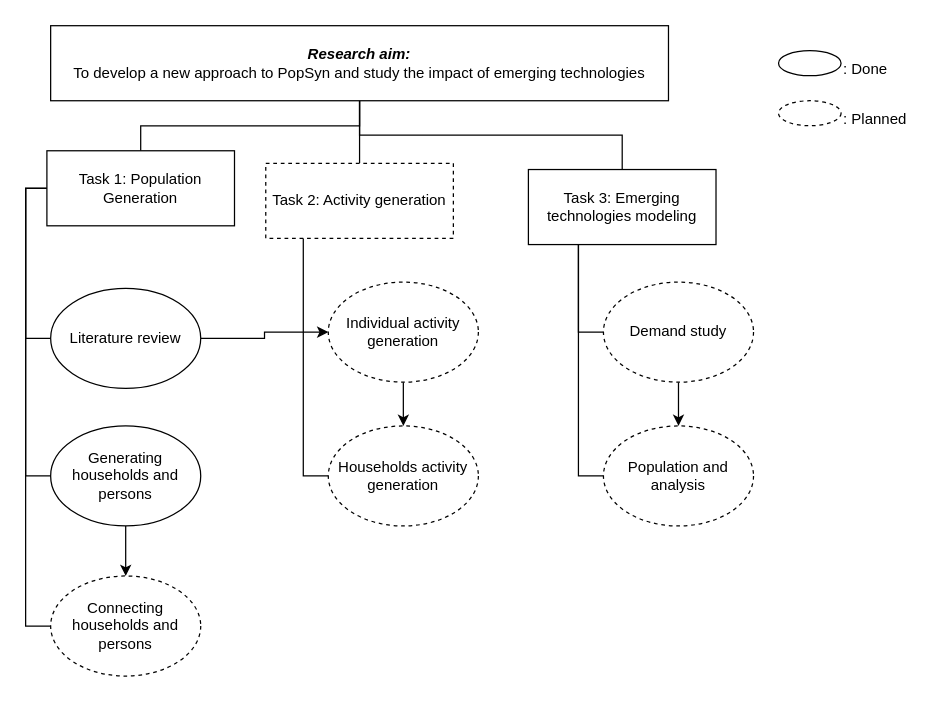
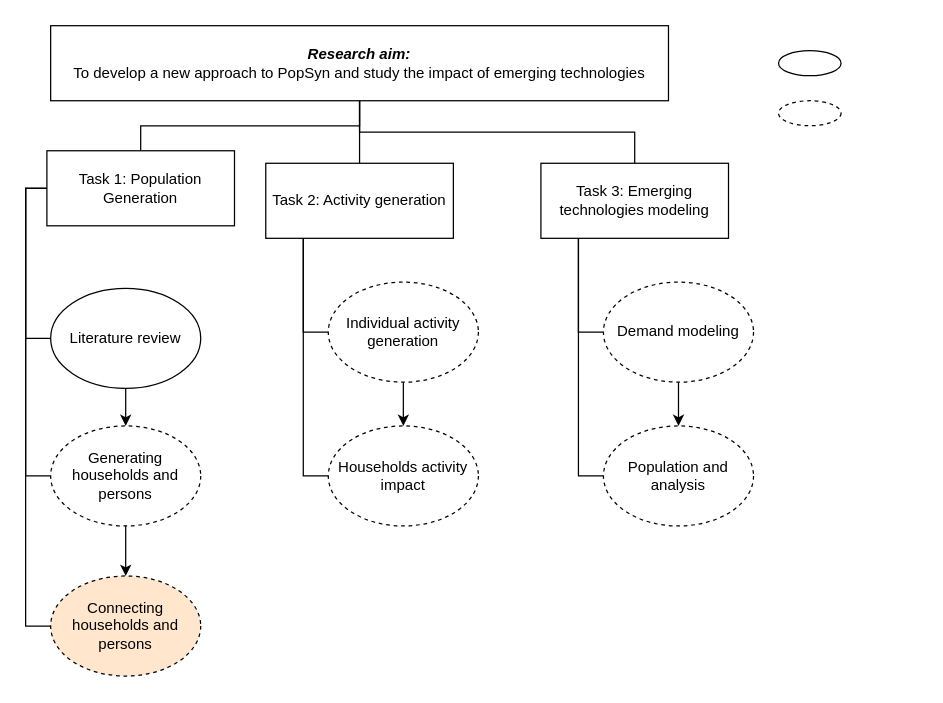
- <mxCell id="30" value=": Done" style="text;html=1;strokeColor=none;fillColor=none;align=left;verticalAlign=middle;whiteSpace=wrap;rounded=0;" vertex="1" parent="1"><mxGeometry x="672" y="40" width="60" height="30" as="geometry" /></mxCell>
- <mxCell id="29" value=": Planned" style="text;html=1;strokeColor=none;fillColor=none;align=left;verticalAlign=middle;whiteSpace=wrap;rounded=0;" vertex="1" parent="1"><mxGeometry x="672" y="80" width="60" height="30" as="geometry" /></mxCell>
- <mxCell id="12" value="Task 2: Activity generation" style="rounded=0;whiteSpace=wrap;html=1;dashed=1;" vertex="1" parent="1"><mxGeometry x="212" y="130" width="150" height="60" as="geometry" /></mxCell>
+ <mxCell id="12" value="Task 2: Activity generation" style="rounded=0;whiteSpace=wrap;html=1;" vertex="1" parent="1"><mxGeometry x="212" y="130" width="150" height="60" as="geometry" /></mxCell>
- <mxCell id="15" value="Task 3: Emerging technologies modeling" style="rounded=0;whiteSpace=wrap;html=1;" vertex="1" parent="1"><mxGeometry x="422" y="135" width="150" height="60" as="geometry" /></mxCell>
+ <mxCell id="15" value="Task 3: Emerging technologies modeling" style="rounded=0;whiteSpace=wrap;html=1;" vertex="1" parent="1"><mxGeometry x="432" y="130" width="150" height="60" as="geometry" /></mxCell>
+ <mxCell id="10" style="edgeStyle=orthogonalEdgeStyle;rounded=0;orthogonalLoop=1;jettySize=auto;html=1;entryX=0;entryY=0.5;entryDx=0;entryDy=0;endArrow=none;endFill=0;" edge="1" parent="1" source="12" target="22"><mxGeometry relative="1" as="geometry"><Array as="points"><mxPoint x="242" y="265" /></Array></mxGeometry></mxCell>
- <mxCell id="25" value="Demand study" style="ellipse;whiteSpace=wrap;html=1;dashed=1;" vertex="1" parent="1"><mxGeometry x="482" y="225" width="120" height="80" as="geometry" /></mxCell>
+ <mxCell id="25" value="Demand modeling" style="ellipse;whiteSpace=wrap;html=1;dashed=1;" vertex="1" parent="1"><mxGeometry x="482" y="225" width="120" height="80" as="geometry" /></mxCell>
- <mxCell id="16" style="edgeStyle=orthogonalEdgeStyle;rounded=0;orthogonalLoop=1;jettySize=auto;html=1;" edge="1" parent="1" source="17" target="22"><mxGeometry relative="1" as="geometry" /></mxCell>
+ <mxCell id="16" style="edgeStyle=orthogonalEdgeStyle;rounded=0;orthogonalLoop=1;jettySize=auto;html=1;entryX=0.5;entryY=0;entryDx=0;entryDy=0;" edge="1" parent="1" source="17" target="19"><mxGeometry relative="1" as="geometry" /></mxCell>
- <mxCell id="19" value="Generating households and persons" style="ellipse;whiteSpace=wrap;html=1;" vertex="1" parent="1"><mxGeometry x="40" y="340" width="120" height="80" as="geometry" /></mxCell>
+ <mxCell id="19" value="Generating households and persons" style="ellipse;whiteSpace=wrap;html=1;dashed=1;" vertex="1" parent="1"><mxGeometry x="40" y="340" width="120" height="80" as="geometry" /></mxCell>
- <mxCell id="23" value="Households activity generation" style="ellipse;whiteSpace=wrap;html=1;dashed=1;" vertex="1" parent="1"><mxGeometry x="262" y="340" width="120" height="80" as="geometry" /></mxCell>
+ <mxCell id="23" value="Households activity impact" style="ellipse;whiteSpace=wrap;html=1;dashed=1;" vertex="1" parent="1"><mxGeometry x="262" y="340" width="120" height="80" as="geometry" /></mxCell>
- <mxCell id="20" value="Connecting households and persons" style="ellipse;whiteSpace=wrap;html=1;dashed=1;" vertex="1" parent="1"><mxGeometry x="40" y="460" width="120" height="80" as="geometry" /></mxCell>
+ <mxCell id="20" value="Connecting households and persons" style="ellipse;whiteSpace=wrap;html=1;dashed=1;fillColor=#ffe6cc;" vertex="1" parent="1"><mxGeometry x="40" y="460" width="120" height="80" as="geometry" /></mxCell>
